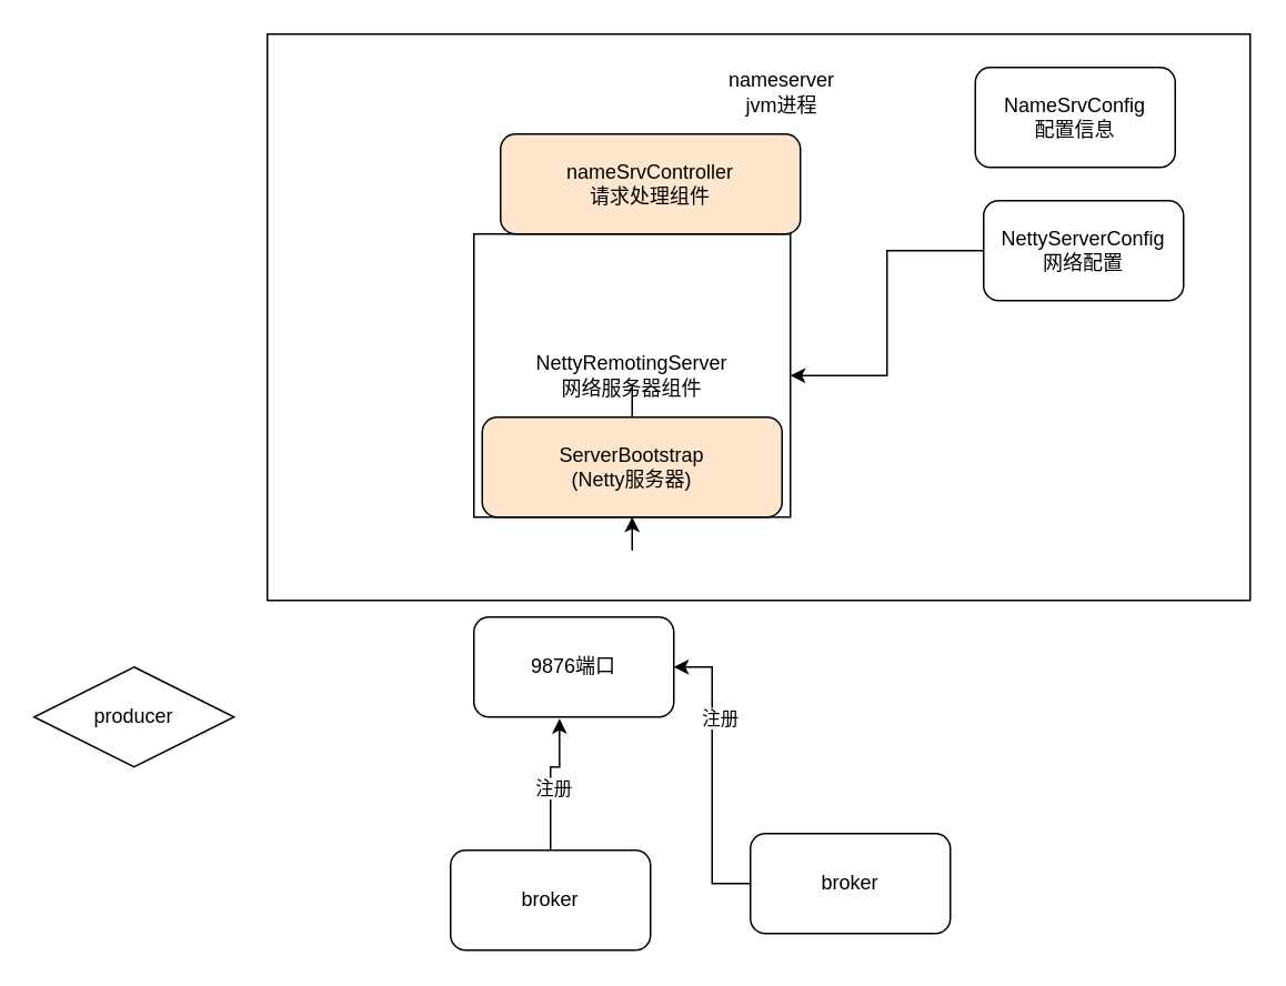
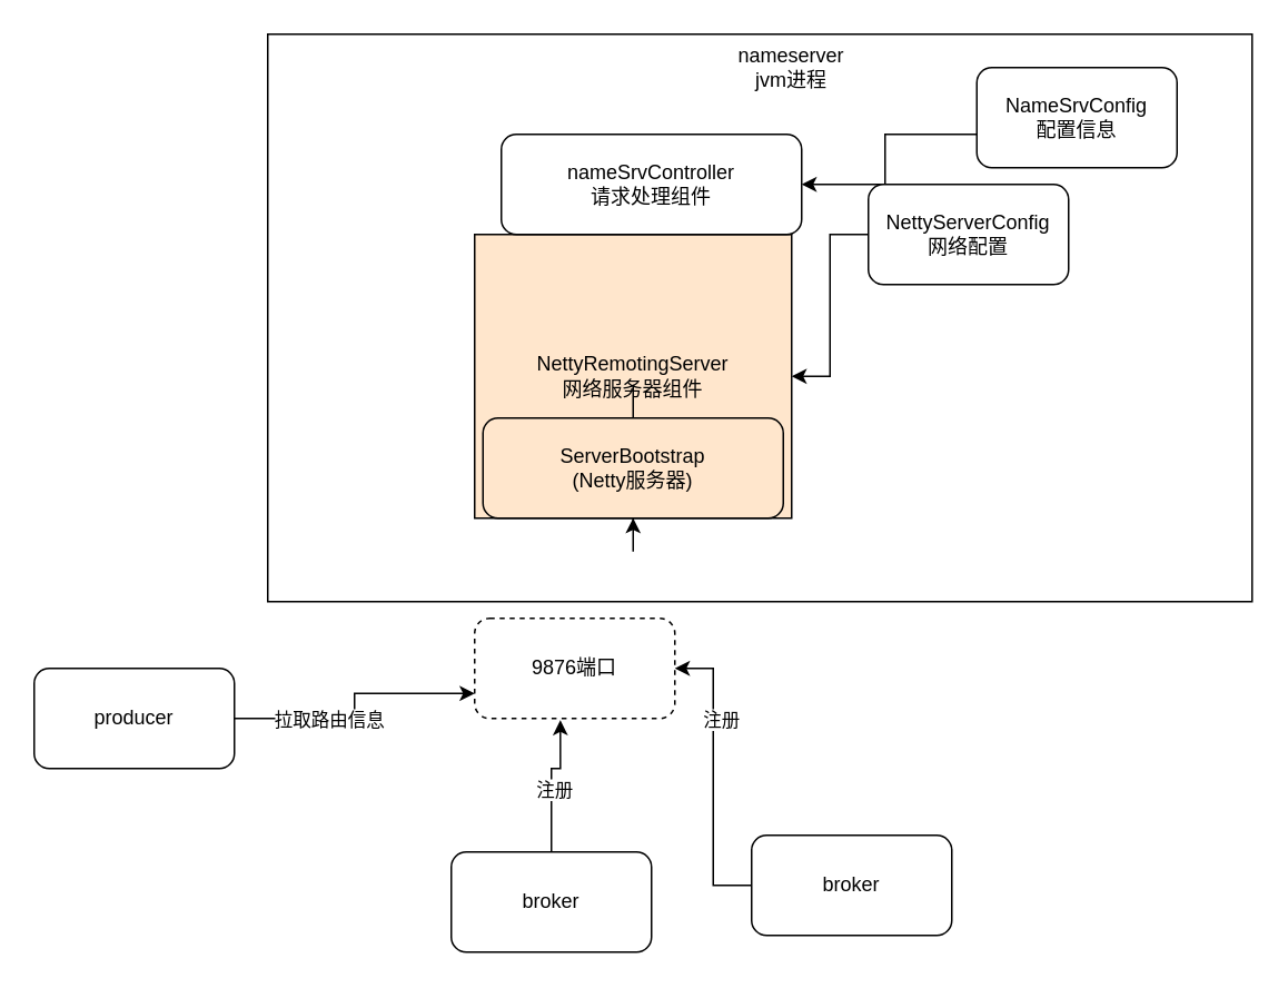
- <mxCell id="6" value="nameserver&lt;br&gt;jvm进程" style="text;html=1;strokeColor=none;fillColor=none;align=center;verticalAlign=middle;whiteSpace=wrap;rounded=0;" parent="1" vertex="1"><mxGeometry x="414" y="40" width="110" height="30" as="geometry" /></mxCell>
+ <mxCell id="6" value="nameserver&lt;br&gt;jvm进程" style="text;html=1;strokeColor=none;fillColor=none;align=center;verticalAlign=middle;whiteSpace=wrap;rounded=0;" parent="1" vertex="1"><mxGeometry x="419" y="25" width="110" height="30" as="geometry" /></mxCell>
+ <mxCell id="8" style="edgeStyle=orthogonalEdgeStyle;rounded=0;orthogonalLoop=1;jettySize=auto;html=1;entryX=1;entryY=0.5;entryDx=0;entryDy=0;" parent="1" source="9" target="7" edge="1"><mxGeometry relative="1" as="geometry"><Array as="points"><mxPoint x="530" y="80" /><mxPoint x="530" y="110" /></Array></mxGeometry></mxCell>
- <mxCell id="7" value="nameSrvController&lt;br&gt;请求处理组件" style="rounded=1;whiteSpace=wrap;html=1;fillColor=#ffe6cc;" parent="1" vertex="1"><mxGeometry x="300" y="80" width="180" height="60" as="geometry" /></mxCell>
+ <mxCell id="7" value="nameSrvController&lt;br&gt;请求处理组件" style="rounded=1;whiteSpace=wrap;html=1;" parent="1" vertex="1"><mxGeometry x="300" y="80" width="180" height="60" as="geometry" /></mxCell>
- <mxCell id="11" value="NettyServerConfig&lt;br&gt;网络配置" style="rounded=1;whiteSpace=wrap;html=1;" parent="1" vertex="1"><mxGeometry x="590" y="120" width="120" height="60" as="geometry" /></mxCell>
+ <mxCell id="11" value="NettyServerConfig&lt;br&gt;网络配置" style="rounded=1;whiteSpace=wrap;html=1;" parent="1" vertex="1"><mxGeometry x="520" y="110" width="120" height="60" as="geometry" /></mxCell>
- <mxCell id="3" value="NettyRemotingServer&lt;br&gt;网络服务器组件" style="rounded=0;whiteSpace=wrap;html=1;" parent="1" vertex="1"><mxGeometry x="284" y="140" width="190" height="170" as="geometry" /></mxCell>
+ <mxCell id="3" value="NettyRemotingServer&lt;br&gt;网络服务器组件" style="rounded=0;whiteSpace=wrap;html=1;fillColor=#ffe6cc;" parent="1" vertex="1"><mxGeometry x="284" y="140" width="190" height="170" as="geometry" /></mxCell>
- <mxCell id="21" value="9876端口" style="rounded=1;whiteSpace=wrap;html=1;" parent="1" vertex="1"><mxGeometry x="284" y="370" width="120" height="60" as="geometry" /></mxCell>
+ <mxCell id="21" value="9876端口" style="rounded=1;whiteSpace=wrap;html=1;dashed=1;" parent="1" vertex="1"><mxGeometry x="284" y="370" width="120" height="60" as="geometry" /></mxCell>
+ <mxCell id="12" style="edgeStyle=orthogonalEdgeStyle;rounded=0;orthogonalLoop=1;jettySize=auto;html=1;entryX=0;entryY=0.75;entryDx=0;entryDy=0;" parent="1" source="14" target="21" edge="1"><mxGeometry relative="1" as="geometry" /></mxCell>
+ <mxCell id="13" value="拉取路由信息" style="edgeLabel;html=1;align=center;verticalAlign=middle;resizable=0;points=[];" parent="12" vertex="1" connectable="0"><mxGeometry x="-0.3" relative="1" as="geometry"><mxPoint as="offset" /></mxGeometry></mxCell>
- <mxCell id="14" value="producer" style="rhombus;whiteSpace=wrap;html=1;" parent="1" vertex="1"><mxGeometry x="20" y="400" width="120" height="60" as="geometry" /></mxCell>
+ <mxCell id="14" value="producer" style="rounded=1;whiteSpace=wrap;html=1;" parent="1" vertex="1"><mxGeometry x="20" y="400" width="120" height="60" as="geometry" /></mxCell>
